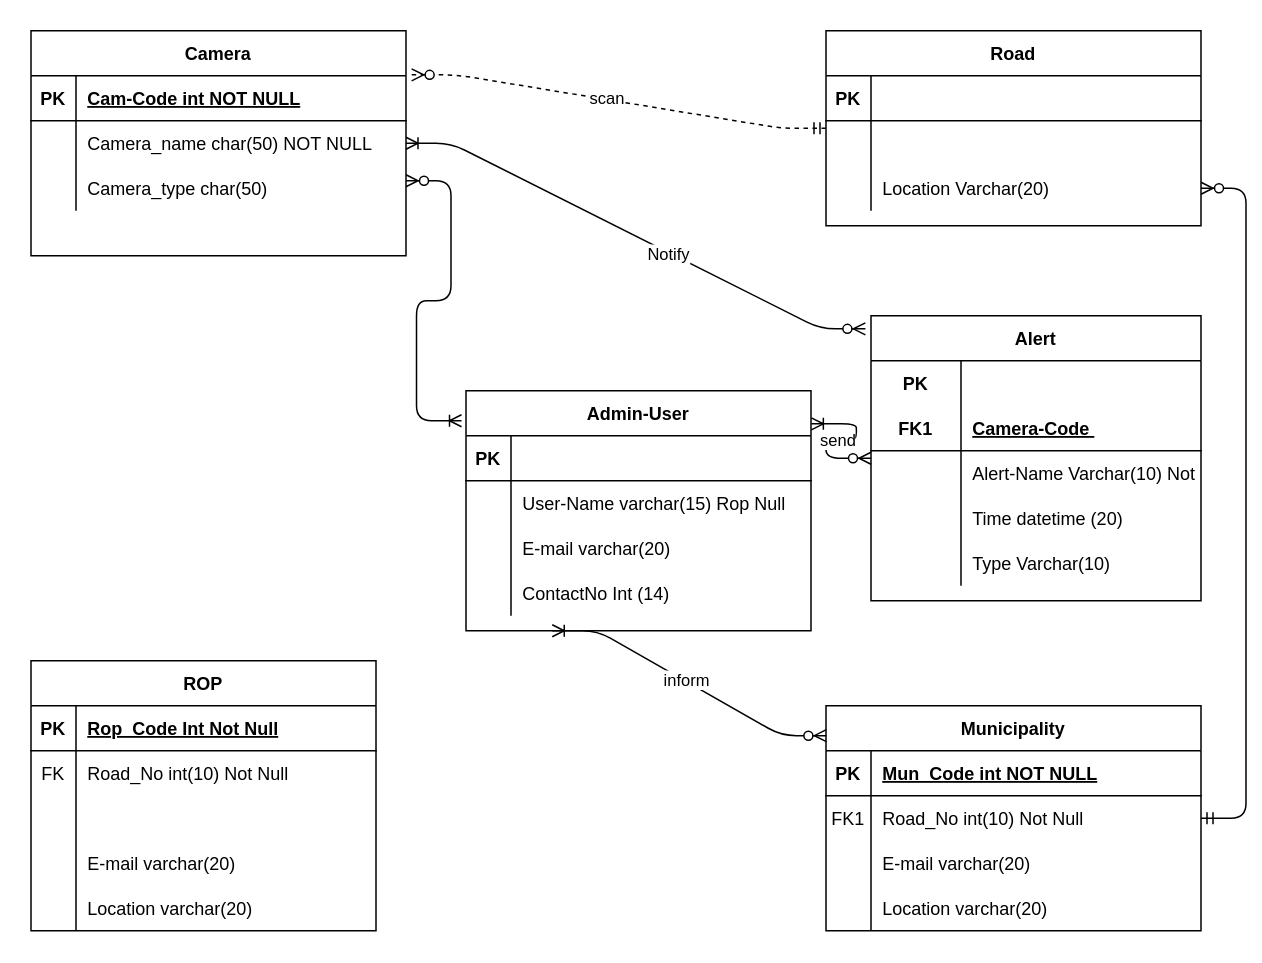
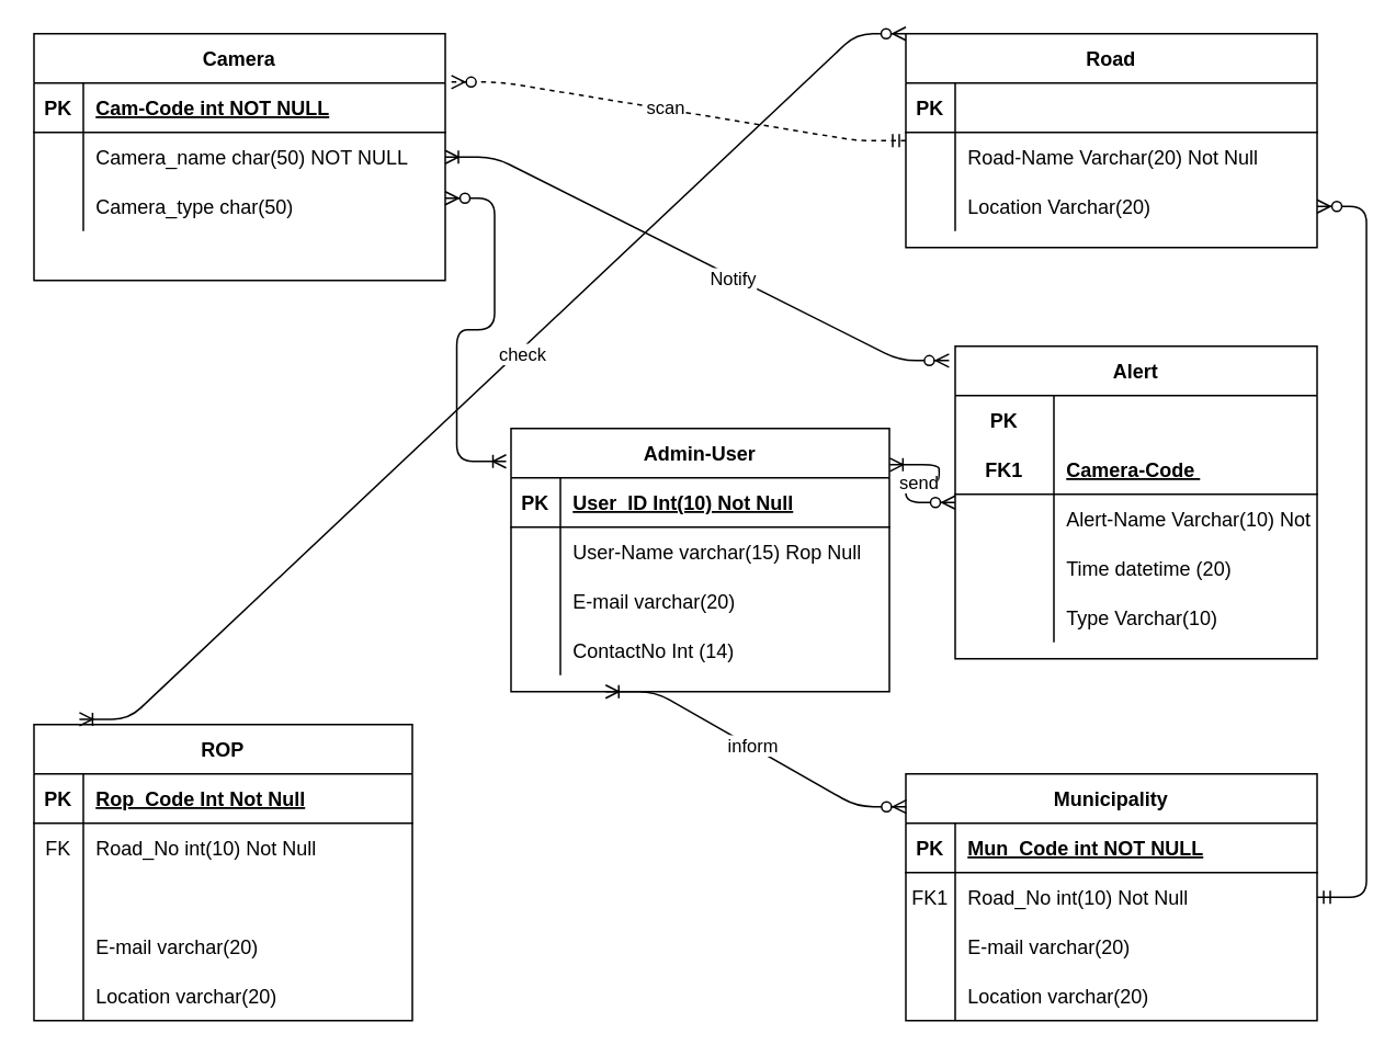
+ <mxCell id="7" value="Road-Name Varchar(20) Not Null" style="shape=partialRectangle;overflow=hidden;connectable=0;fillColor=none;top=0;left=0;bottom=0;right=0;align=left;spacingLeft=6;" parent="5" vertex="1"><mxGeometry x="30" width="220" height="30" as="geometry" /></mxCell>
+ <mxCell id="85" value="" style="edgeStyle=entityRelationEdgeStyle;fontSize=12;html=1;endArrow=ERoneToMany;startArrow=ERzeroToMany;entryX=0.12;entryY=-0.018;entryDx=0;entryDy=0;entryPerimeter=0;exitX=0;exitY=0;exitDx=0;exitDy=0;" edge="1" parent="1" source="2" target="65"><mxGeometry width="100" height="100" relative="1" as="geometry"><mxPoint x="80" y="350" as="sourcePoint" /><mxPoint x="180" y="250" as="targetPoint" /></mxGeometry></mxCell>
+ <mxCell id="86" value="check" style="edgeLabel;html=1;align=center;verticalAlign=middle;resizable=0;points=[];" vertex="1" connectable="0" parent="85"><mxGeometry x="-0.069" y="2" relative="1" as="geometry"><mxPoint as="offset" /></mxGeometry></mxCell>
+ <mxCell id="40" value="User_ID Int(10) Not Null" style="shape=partialRectangle;connectable=0;fillColor=none;top=0;left=0;bottom=0;right=0;align=left;spacingLeft=6;fontStyle=5;overflow=hidden;" vertex="1" parent="38"><mxGeometry x="30" width="200" height="30" as="geometry" /></mxCell>
